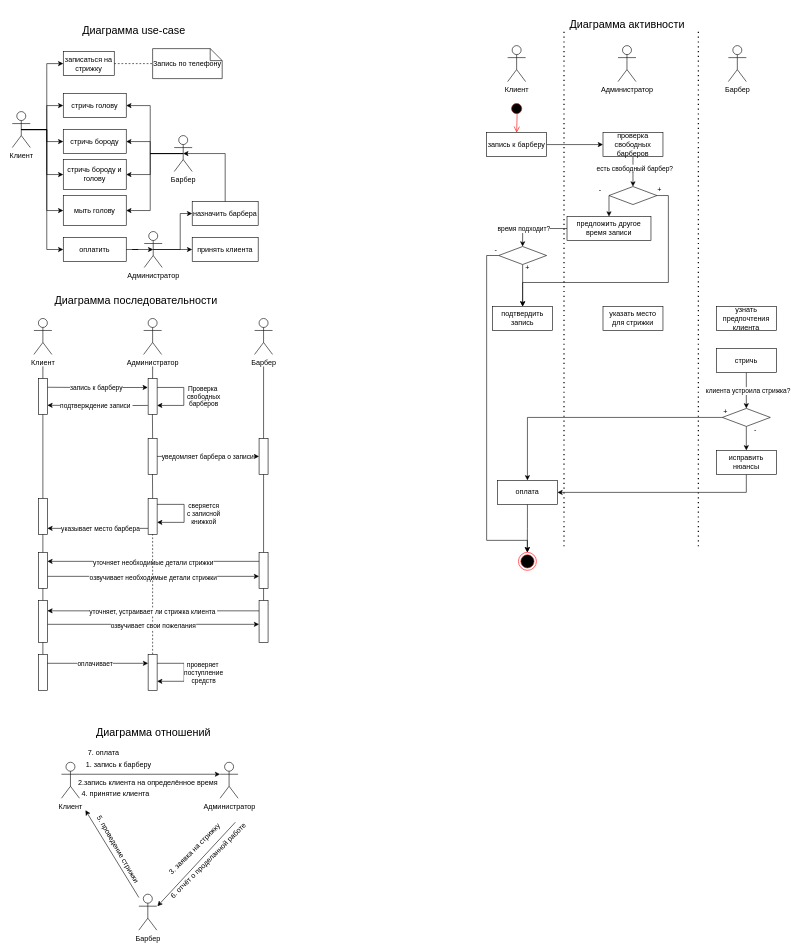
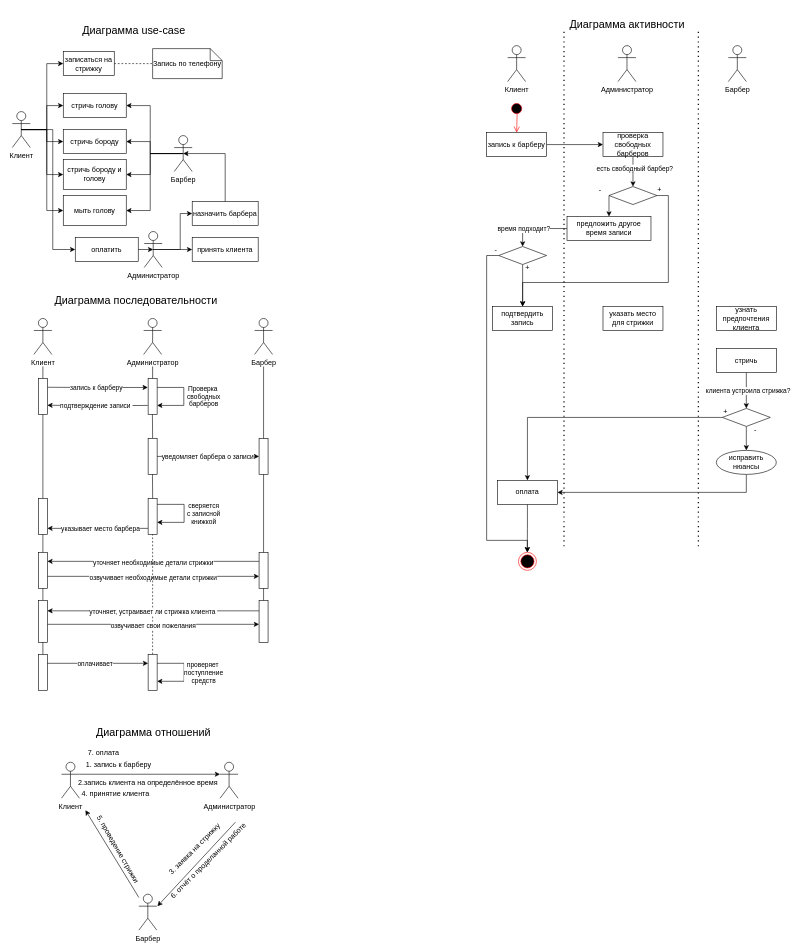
- <mxCell id="27" value="оплатить" style="rounded=0;whiteSpace=wrap;html=1;" vertex="1" parent="1"><mxGeometry x="105" y="395" width="105" height="40" as="geometry" /></mxCell>
+ <mxCell id="27" value="оплатить" style="rounded=0;whiteSpace=wrap;html=1;" vertex="1" parent="1"><mxGeometry x="125" y="395" width="105" height="40" as="geometry" /></mxCell>
- <mxCell id="125" value="исправить нюансы" style="rounded=0;whiteSpace=wrap;html=1;" vertex="1" parent="1"><mxGeometry x="1194" y="750" width="100" height="40" as="geometry" /></mxCell>
+ <mxCell id="125" value="исправить нюансы" style="ellipse;whiteSpace=wrap;html=1;" vertex="1" parent="1"><mxGeometry x="1194" y="750" width="100" height="40" as="geometry" /></mxCell>
